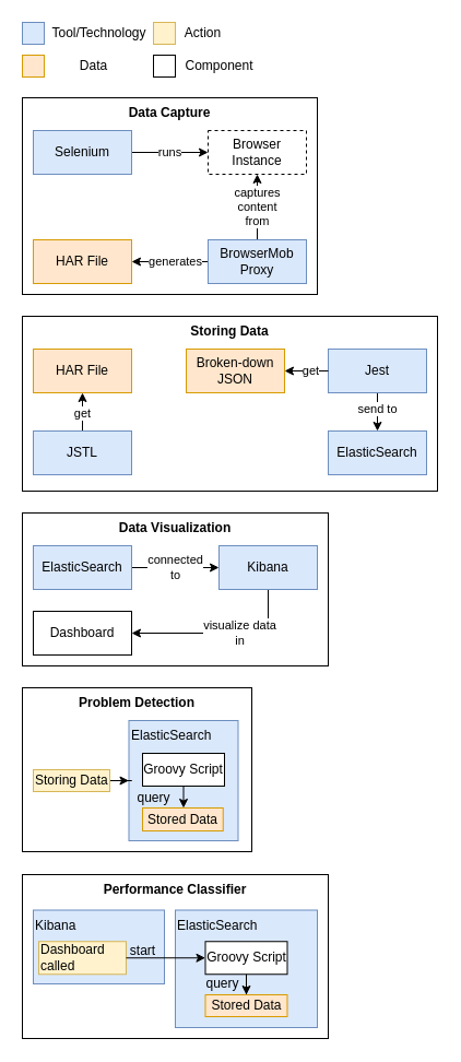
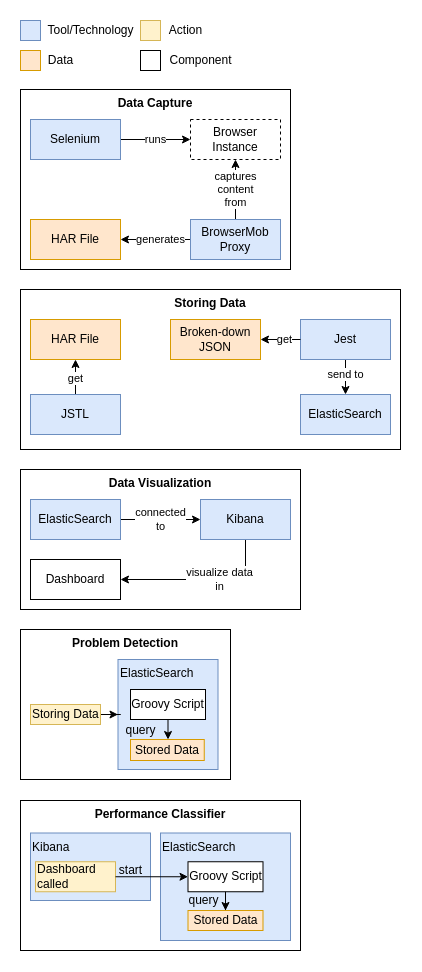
- <mxCell id="15" value="Data" style="text;html=1;align=center;verticalAlign=middle;resizable=0;points=[];autosize=1;" parent="1" vertex="1"><mxGeometry x="65" y="50" width="40" height="20" as="geometry" /></mxCell>
+ <mxCell id="15" value="Data" style="text;html=1;align=center;verticalAlign=middle;resizable=0;points=[];autosize=1;" parent="1" vertex="1"><mxGeometry x="40" y="50" width="40" height="20" as="geometry" /></mxCell>
